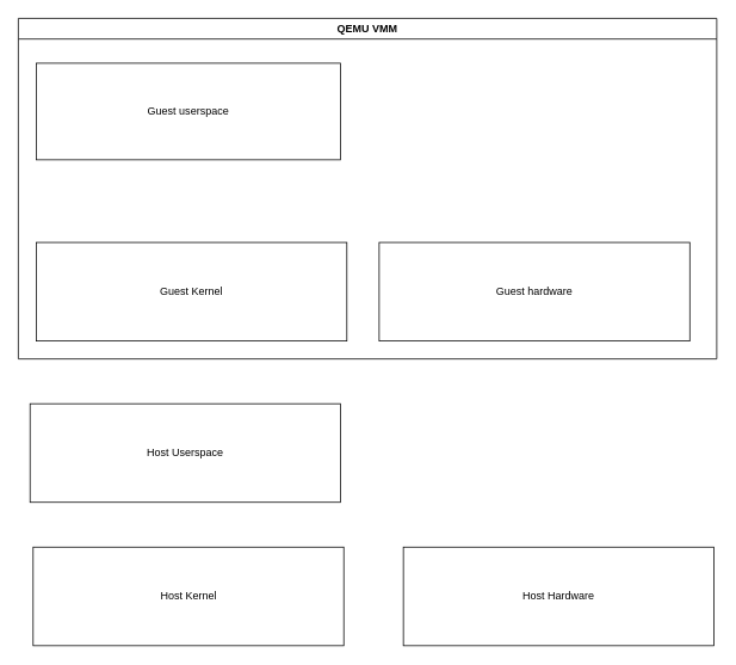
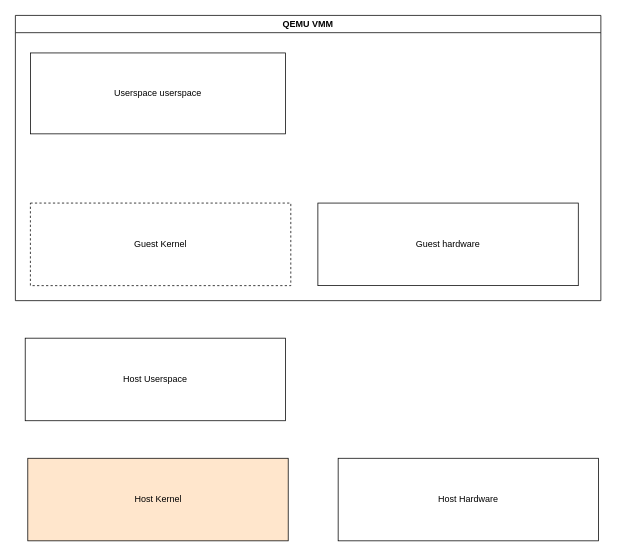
- <mxCell id="4" value="Guest userspace" style="rounded=0;whiteSpace=wrap;html=1;" vertex="1" parent="1"><mxGeometry x="40" y="70" width="340" height="107.8" as="geometry" /></mxCell>
+ <mxCell id="4" value="Userspace userspace" style="rounded=0;whiteSpace=wrap;html=1;" vertex="1" parent="1"><mxGeometry x="40" y="70" width="340" height="107.8" as="geometry" /></mxCell>
- <mxCell id="3" value="Guest Kernel" style="rounded=0;whiteSpace=wrap;html=1;" vertex="1" parent="1"><mxGeometry x="40" y="270" width="346.92" height="110" as="geometry" /></mxCell>
+ <mxCell id="3" value="Guest Kernel" style="rounded=0;whiteSpace=wrap;html=1;dashed=1;" vertex="1" parent="1"><mxGeometry x="40" y="270" width="346.92" height="110" as="geometry" /></mxCell>
- <mxCell id="5" value="&lt;div&gt;Host Kernel&lt;/div&gt;" style="rounded=0;whiteSpace=wrap;html=1;" vertex="1" parent="1"><mxGeometry x="36.54" y="610" width="346.92" height="110" as="geometry" /></mxCell>
+ <mxCell id="5" value="&lt;div&gt;Host Kernel&lt;/div&gt;" style="rounded=0;whiteSpace=wrap;html=1;fillColor=#ffe6cc;" vertex="1" parent="1"><mxGeometry x="36.54" y="610" width="346.92" height="110" as="geometry" /></mxCell>
